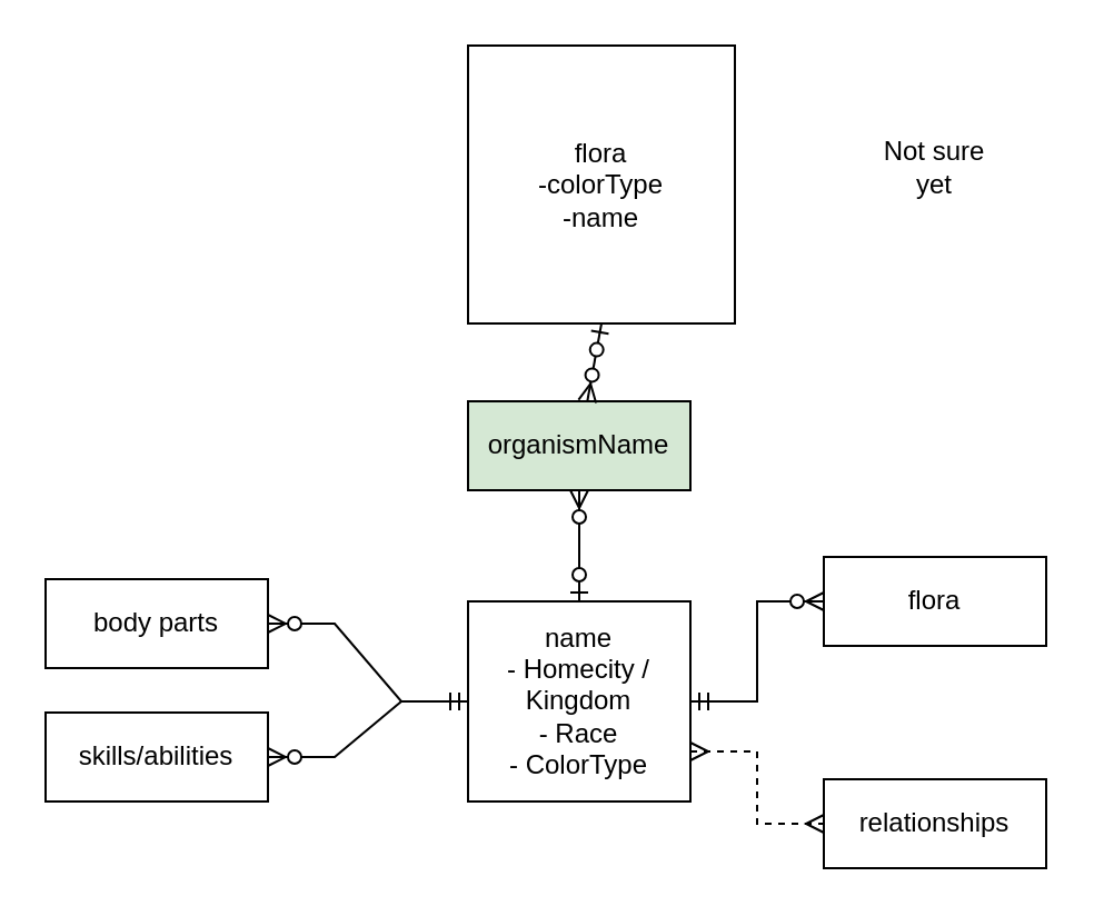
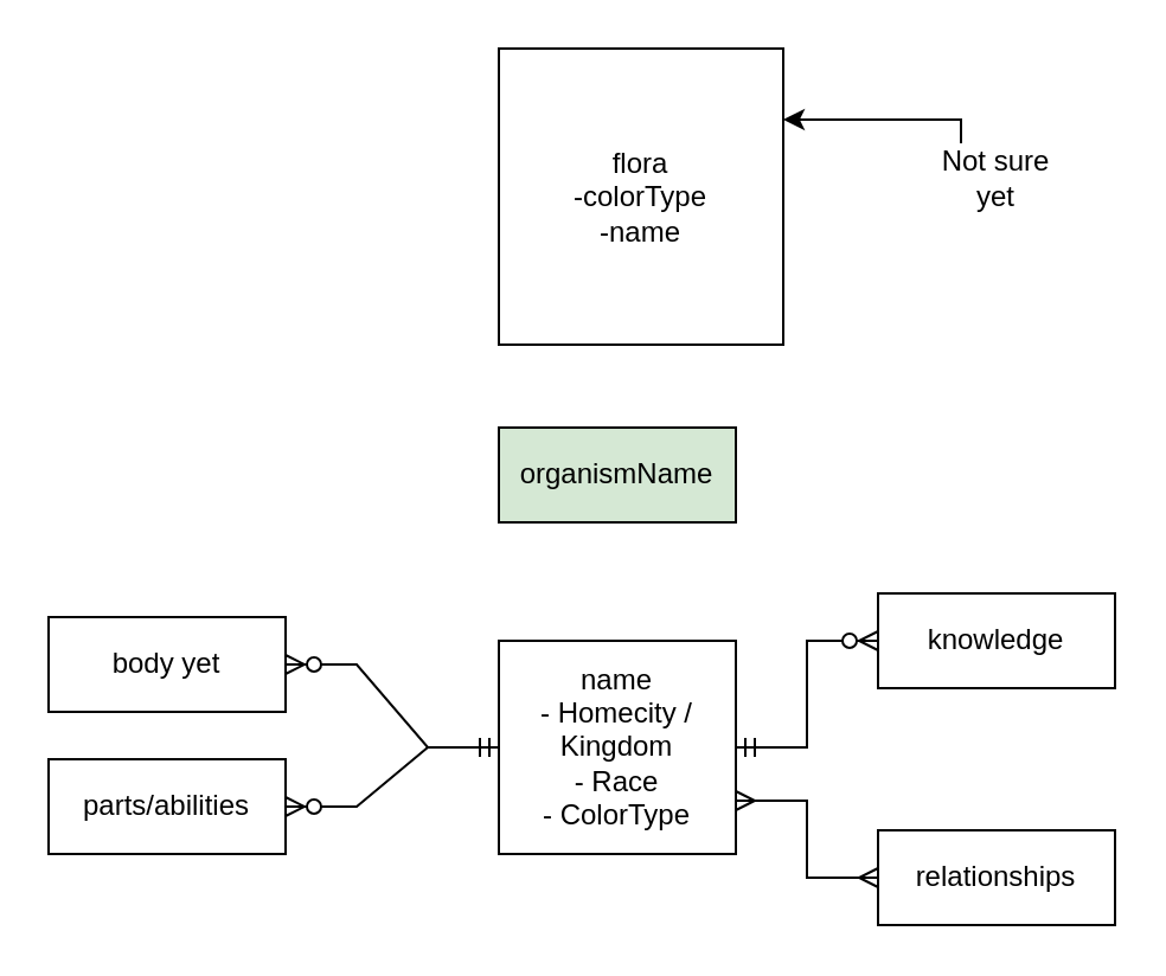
+ <mxCell id="15" style="edgeStyle=orthogonalEdgeStyle;rounded=0;orthogonalLoop=1;jettySize=auto;html=1;exitX=0.25;exitY=0;exitDx=0;exitDy=0;" edge="1" parent="1" source="16" target="11"><mxGeometry relative="1" as="geometry"><mxPoint x="340" y="50" as="targetPoint" /><Array as="points"><mxPoint x="405" y="50" /></Array></mxGeometry></mxCell>
- <mxCell id="13" value="" style="fontSize=12;html=1;endArrow=ERzeroToMany;startArrow=ERzeroToOne;rounded=0;exitX=0.5;exitY=1;exitDx=0;exitDy=0;" edge="1" parent="1" source="11" target="12"><mxGeometry width="100" height="100" relative="1" as="geometry"><mxPoint x="120" y="130" as="sourcePoint" /><mxPoint x="210" y="10" as="targetPoint" /></mxGeometry></mxCell>
- <mxCell id="14" value="" style="fontSize=12;html=1;endArrow=ERzeroToMany;startArrow=ERzeroToOne;rounded=0;" edge="1" parent="1" source="2" target="12"><mxGeometry width="100" height="100" relative="1" as="geometry"><mxPoint x="270" y="120" as="sourcePoint" /><mxPoint x="270" y="190" as="targetPoint" /></mxGeometry></mxCell>
- <mxCell id="4" value="flora" style="whiteSpace=wrap;html=1;align=center;" vertex="1" parent="1"><mxGeometry x="370" y="250" width="100" height="40" as="geometry" /></mxCell>
+ <mxCell id="4" value="knowledge" style="whiteSpace=wrap;html=1;align=center;" vertex="1" parent="1"><mxGeometry x="370" y="250" width="100" height="40" as="geometry" /></mxCell>
- <mxCell id="3" value="body parts" style="whiteSpace=wrap;html=1;align=center;" vertex="1" parent="1"><mxGeometry x="20" y="260" width="100" height="40" as="geometry" /></mxCell>
+ <mxCell id="3" value="body yet" style="whiteSpace=wrap;html=1;align=center;" vertex="1" parent="1"><mxGeometry x="20" y="260" width="100" height="40" as="geometry" /></mxCell>
- <mxCell id="5" value="skills/abilities" style="whiteSpace=wrap;html=1;align=center;" vertex="1" parent="1"><mxGeometry x="20" y="320" width="100" height="40" as="geometry" /></mxCell>
+ <mxCell id="5" value="parts/abilities" style="whiteSpace=wrap;html=1;align=center;" vertex="1" parent="1"><mxGeometry x="20" y="320" width="100" height="40" as="geometry" /></mxCell>
- <mxCell id="10" value="" style="edgeStyle=entityRelationEdgeStyle;fontSize=12;html=1;endArrow=ERmany;startArrow=ERmany;rounded=0;exitX=1;exitY=0.75;exitDx=0;exitDy=0;dashed=1;" edge="1" parent="1" source="2" target="6"><mxGeometry width="100" height="100" relative="1" as="geometry"><mxPoint x="330" y="610" as="sourcePoint" /><mxPoint x="430" y="510" as="targetPoint" /></mxGeometry></mxCell>
+ <mxCell id="10" value="" style="edgeStyle=entityRelationEdgeStyle;fontSize=12;html=1;endArrow=ERmany;startArrow=ERmany;rounded=0;exitX=1;exitY=0.75;exitDx=0;exitDy=0;" edge="1" parent="1" source="2" target="6"><mxGeometry width="100" height="100" relative="1" as="geometry"><mxPoint x="330" y="610" as="sourcePoint" /><mxPoint x="430" y="510" as="targetPoint" /></mxGeometry></mxCell>
